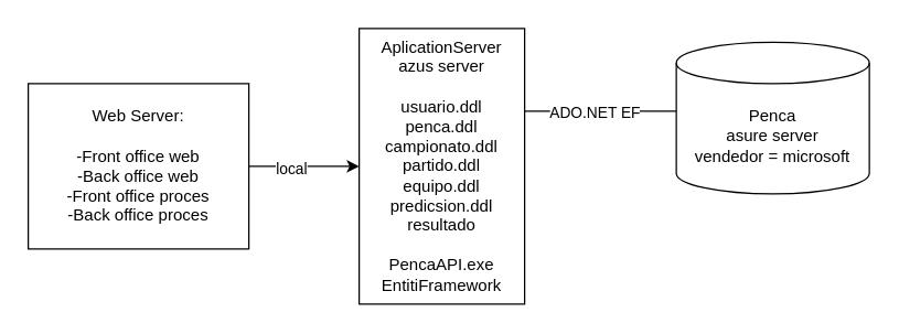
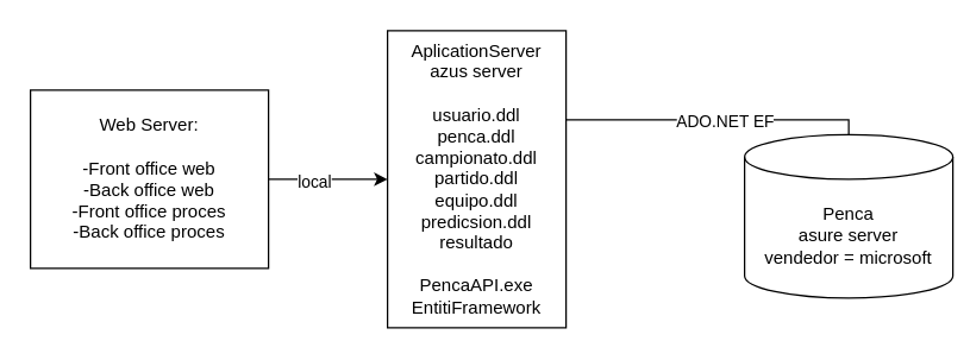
- <mxCell id="8" value="Penca&lt;br&gt;asure server&lt;br&gt;vendedor = microsoft" style="shape=cylinder3;whiteSpace=wrap;html=1;boundedLbl=1;backgroundOutline=1;size=15;" vertex="1" parent="1"><mxGeometry x="490" y="30" width="140" height="110" as="geometry" /></mxCell>
+ <mxCell id="8" value="Penca&lt;br&gt;asure server&lt;br&gt;vendedor = microsoft" style="shape=cylinder3;whiteSpace=wrap;html=1;boundedLbl=1;backgroundOutline=1;size=15;" vertex="1" parent="1"><mxGeometry x="500" y="90" width="140" height="110" as="geometry" /></mxCell>
